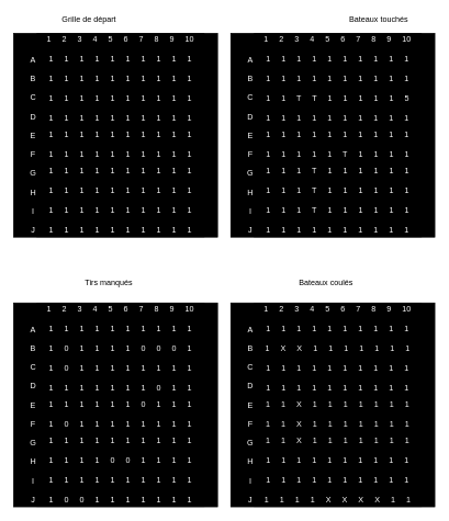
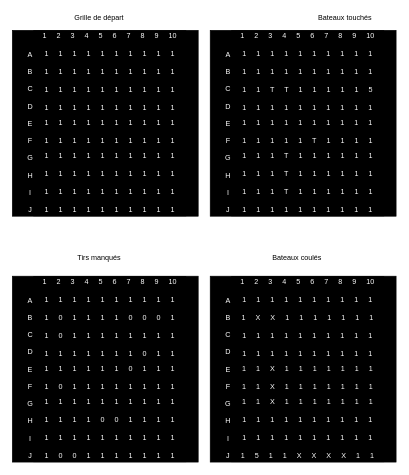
- <mxCell id="4" value="Grille de départ" style="text;html=1;strokeColor=none;fillColor=none;align=center;verticalAlign=middle;whiteSpace=wrap;rounded=0;" parent="1" vertex="1"><mxGeometry x="80" y="20" width="110" height="20" as="geometry" /></mxCell>
+ <mxCell id="4" value="Grille de départ" style="text;html=1;strokeColor=none;fillColor=none;align=center;verticalAlign=middle;whiteSpace=wrap;rounded=0;" parent="1" vertex="1"><mxGeometry x="110" y="20" width="110" height="20" as="geometry" /></mxCell>
- <mxCell id="56" value="1 &amp;nbsp; &amp;nbsp; 1&amp;nbsp; &amp;nbsp;&amp;nbsp; 1 &amp;nbsp; &amp;nbsp; 1&amp;nbsp; &amp;nbsp;&amp;nbsp; X &amp;nbsp; &amp;nbsp; X&amp;nbsp; &amp;nbsp;&amp;nbsp; X &amp;nbsp; &amp;nbsp; X &amp;nbsp; &amp;nbsp; 1 &amp;nbsp; &amp;nbsp; 1" style="text;html=1;strokeColor=none;align=center;verticalAlign=middle;whiteSpace=wrap;rounded=0;fontColor=#FFFFFF;fillColor=#000000;" parent="1" vertex="1"><mxGeometry x="385" y="750" width="255" height="20" as="geometry" /></mxCell>
+ <mxCell id="56" value="1 &amp;nbsp; &amp;nbsp; 5&amp;nbsp; &amp;nbsp;&amp;nbsp; 1 &amp;nbsp; &amp;nbsp; 1&amp;nbsp; &amp;nbsp;&amp;nbsp; X &amp;nbsp; &amp;nbsp; X&amp;nbsp; &amp;nbsp;&amp;nbsp; X &amp;nbsp; &amp;nbsp; X &amp;nbsp; &amp;nbsp; 1 &amp;nbsp; &amp;nbsp; 1" style="text;html=1;strokeColor=none;align=center;verticalAlign=middle;whiteSpace=wrap;rounded=0;fontColor=#FFFFFF;fillColor=#000000;" parent="1" vertex="1"><mxGeometry x="385" y="750" width="255" height="20" as="geometry" /></mxCell>
